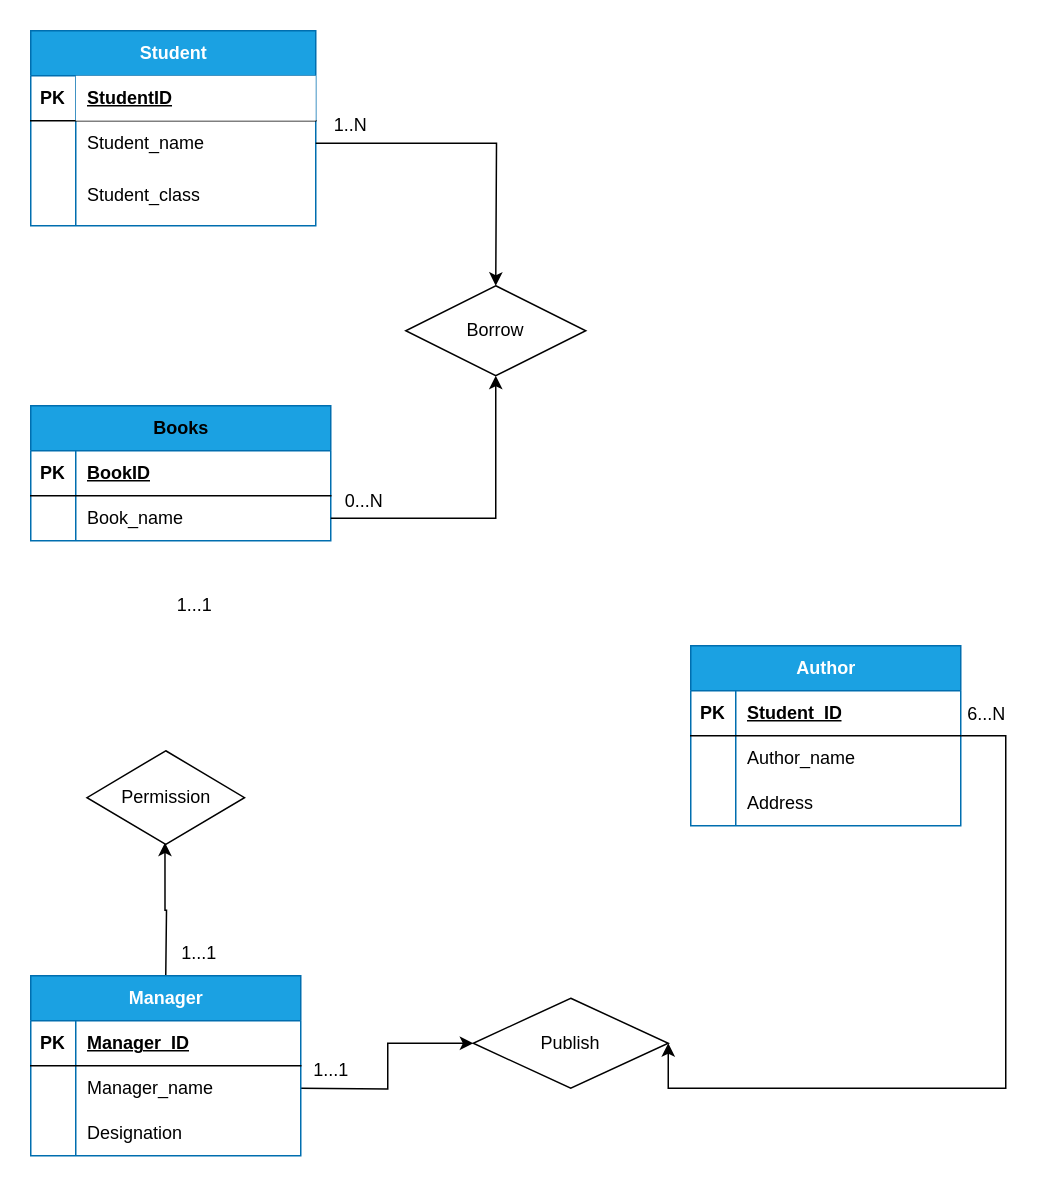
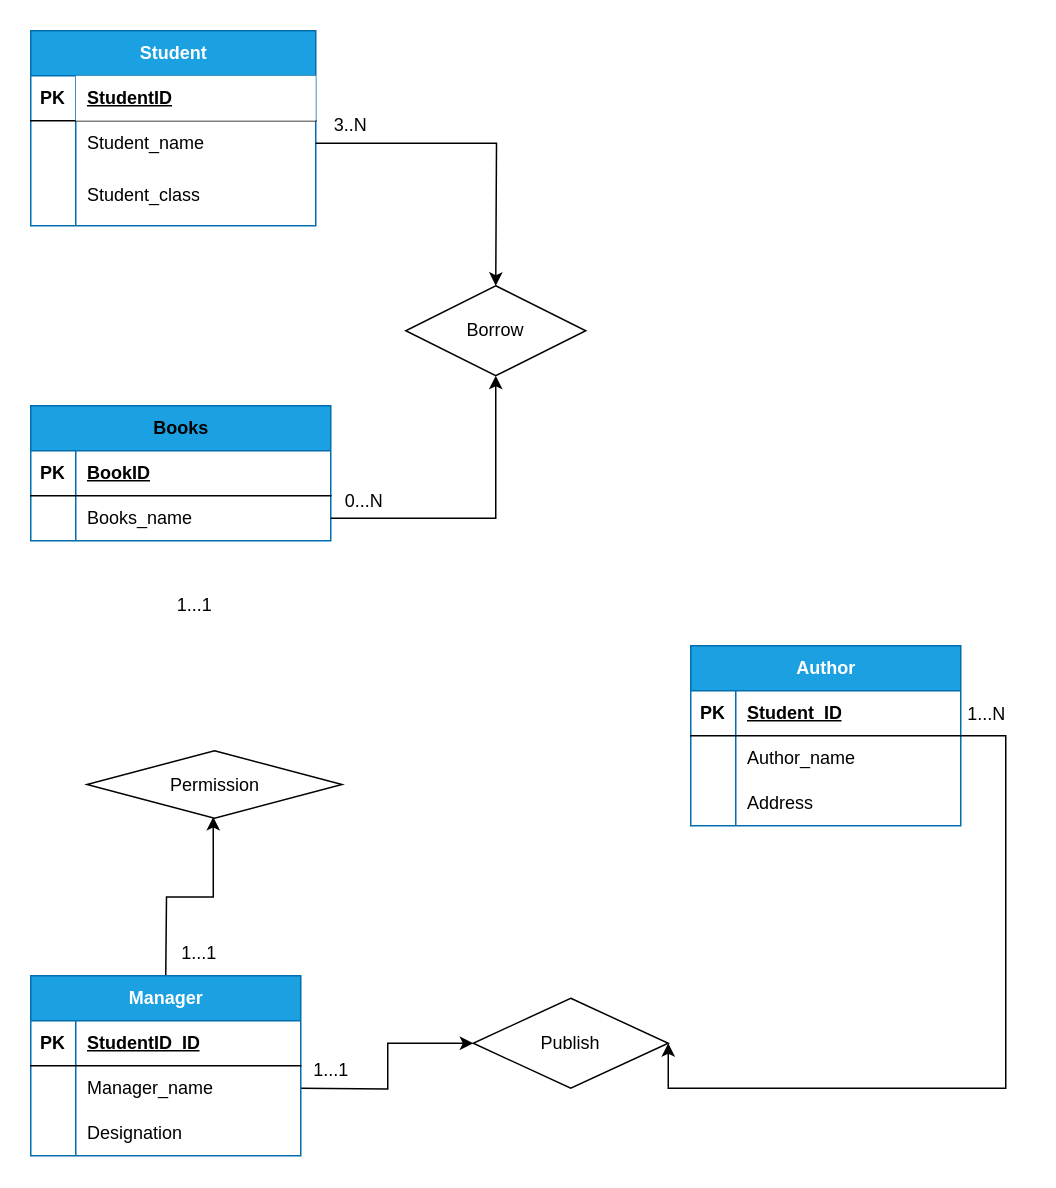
- <mxCell id="48" value="1..N" style="text;html=1;align=center;verticalAlign=middle;resizable=0;points=[];autosize=1;strokeColor=none;fillColor=none;" parent="1" vertex="1"><mxGeometry x="208" y="68" width="50" height="30" as="geometry" /></mxCell>
+ <mxCell id="48" value="3..N" style="text;html=1;align=center;verticalAlign=middle;resizable=0;points=[];autosize=1;strokeColor=none;fillColor=none;" parent="1" vertex="1"><mxGeometry x="208" y="68" width="50" height="30" as="geometry" /></mxCell>
- <mxCell id="18" value="Book_name" style="shape=partialRectangle;connectable=0;fillColor=none;top=0;left=0;bottom=0;right=0;align=left;spacingLeft=6;overflow=hidden;whiteSpace=wrap;html=1;" parent="16" vertex="1"><mxGeometry x="30" width="170" height="30" as="geometry"><mxRectangle width="170" height="30" as="alternateBounds" /></mxGeometry></mxCell>
+ <mxCell id="18" value="Books_name" style="shape=partialRectangle;connectable=0;fillColor=none;top=0;left=0;bottom=0;right=0;align=left;spacingLeft=6;overflow=hidden;whiteSpace=wrap;html=1;" parent="16" vertex="1"><mxGeometry x="30" width="170" height="30" as="geometry"><mxRectangle width="170" height="30" as="alternateBounds" /></mxGeometry></mxCell>
- <mxCell id="53" value="6...N" style="text;html=1;align=center;verticalAlign=middle;resizable=0;points=[];autosize=1;strokeColor=none;fillColor=none;" parent="1" vertex="1"><mxGeometry x="632" y="461" width="50" height="30" as="geometry" /></mxCell>
+ <mxCell id="53" value="1...N" style="text;html=1;align=center;verticalAlign=middle;resizable=0;points=[];autosize=1;strokeColor=none;fillColor=none;" parent="1" vertex="1"><mxGeometry x="632" y="461" width="50" height="30" as="geometry" /></mxCell>
- <mxCell id="27" value="Permission" style="shape=rhombus;perimeter=rhombusPerimeter;whiteSpace=wrap;html=1;align=center;" parent="1" vertex="1"><mxGeometry x="57.5" y="500" width="105" height="62.5" as="geometry" /></mxCell>
+ <mxCell id="27" value="Permission" style="shape=rhombus;perimeter=rhombusPerimeter;whiteSpace=wrap;html=1;align=center;" parent="1" vertex="1"><mxGeometry x="57.5" y="500" width="170" height="45" as="geometry" /></mxCell>
- <mxCell id="41" value="Manager_ID" style="shape=partialRectangle;connectable=0;fillColor=none;top=0;left=0;bottom=0;right=0;align=left;spacingLeft=6;fontStyle=5;overflow=hidden;whiteSpace=wrap;html=1;" parent="39" vertex="1"><mxGeometry x="30" width="150" height="30" as="geometry"><mxRectangle width="150" height="30" as="alternateBounds" /></mxGeometry></mxCell>
+ <mxCell id="41" value="StudentID_ID" style="shape=partialRectangle;connectable=0;fillColor=none;top=0;left=0;bottom=0;right=0;align=left;spacingLeft=6;fontStyle=5;overflow=hidden;whiteSpace=wrap;html=1;" parent="39" vertex="1"><mxGeometry x="30" width="150" height="30" as="geometry"><mxRectangle width="150" height="30" as="alternateBounds" /></mxGeometry></mxCell>
